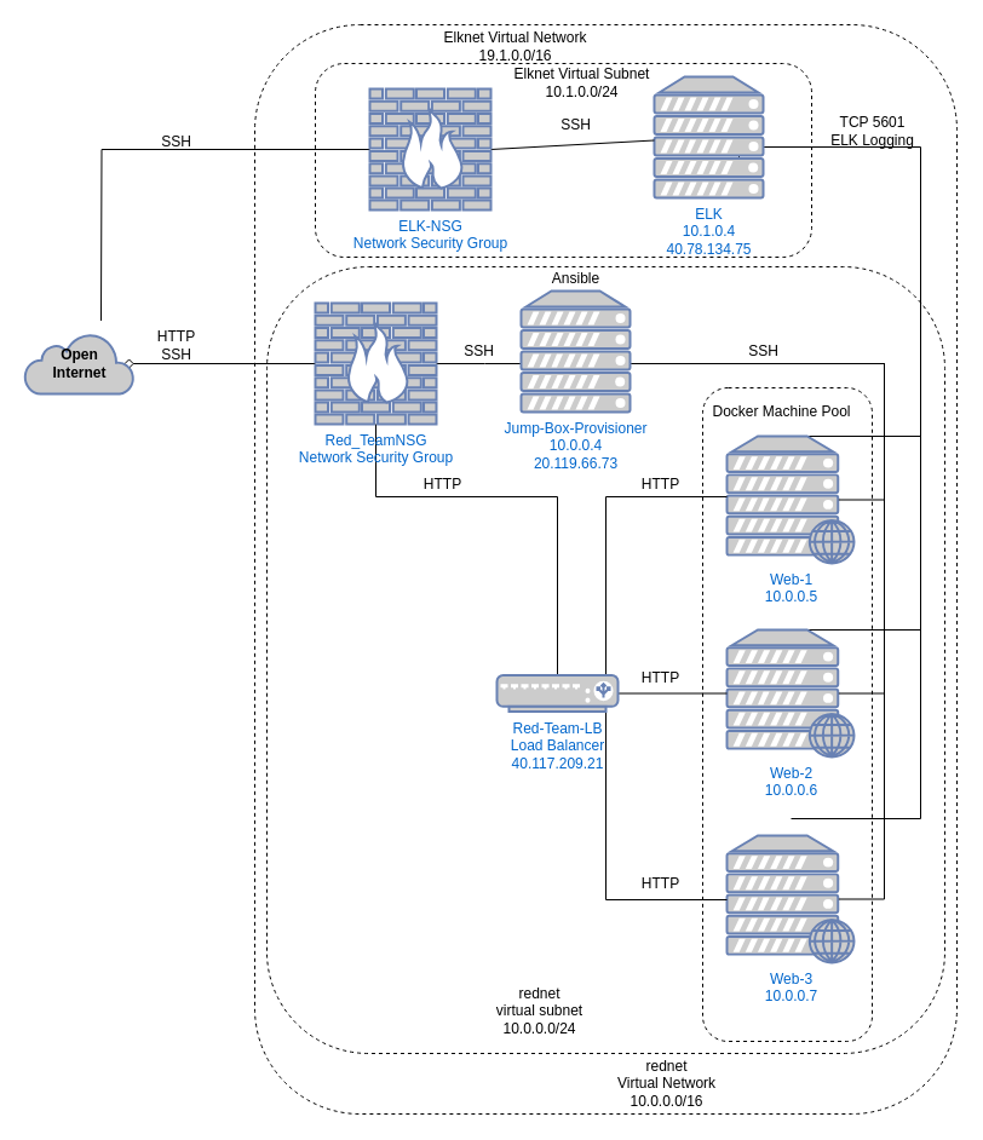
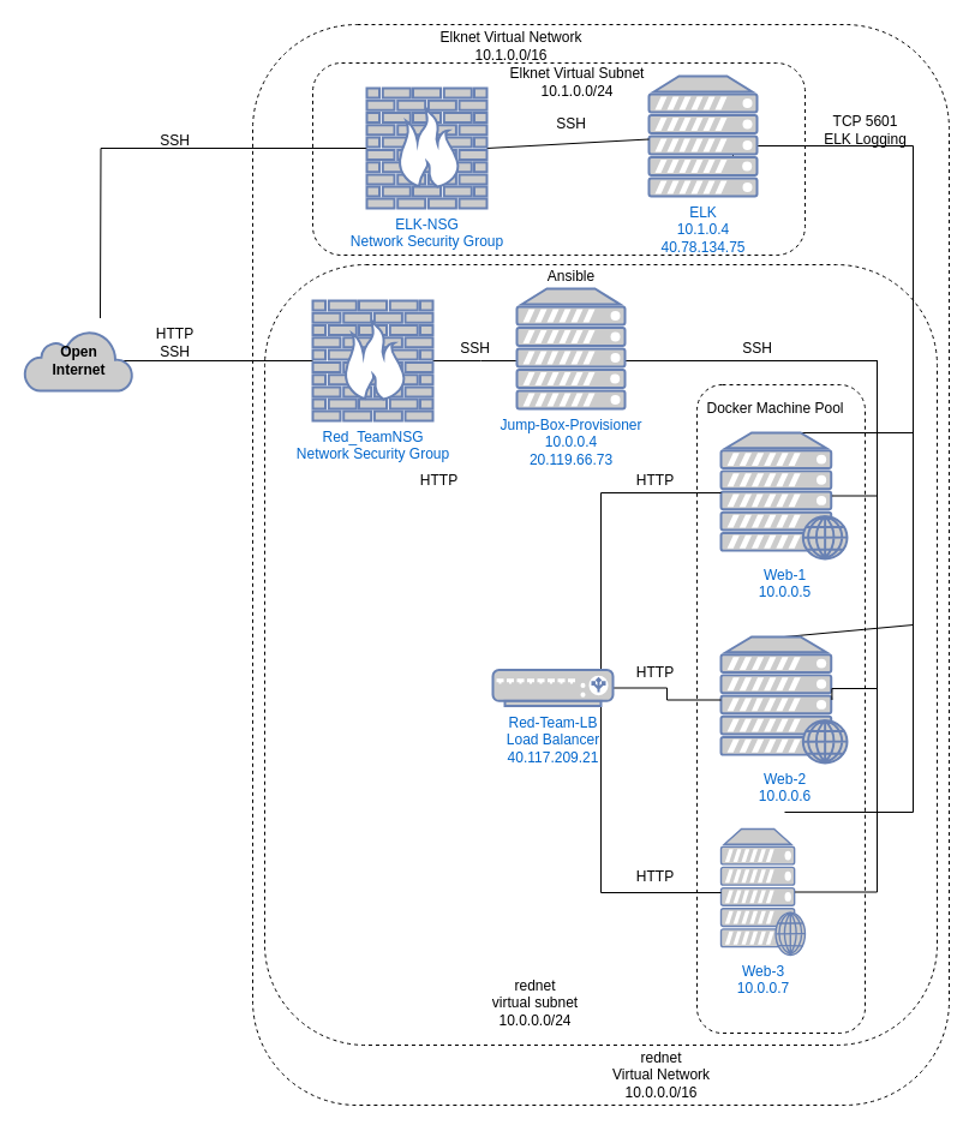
- <mxCell id="43" value="Elknet Virtual Network&lt;br&gt;19.1.0.0/16" style="text;html=1;align=center;verticalAlign=middle;resizable=0;points=[];autosize=1;strokeColor=none;fillColor=none;" vertex="1" parent="1"><mxGeometry x="360" y="23" width="130" height="30" as="geometry" /></mxCell>
+ <mxCell id="43" value="Elknet Virtual Network&lt;br&gt;10.1.0.0/16" style="text;html=1;align=center;verticalAlign=middle;resizable=0;points=[];autosize=1;strokeColor=none;fillColor=none;" vertex="1" parent="1"><mxGeometry x="360" y="23" width="130" height="30" as="geometry" /></mxCell>
- <mxCell id="24" style="edgeStyle=orthogonalEdgeStyle;rounded=0;orthogonalLoop=1;jettySize=auto;html=1;exitX=0;exitY=0.5;exitDx=0;exitDy=0;exitPerimeter=0;entryX=0.91;entryY=0.5;entryDx=0;entryDy=0;entryPerimeter=0;fontColor=#000000;endArrow=diamond;endFill=0;" parent="1" source="25" target="30" edge="1"><mxGeometry relative="1" as="geometry" /></mxCell>
+ <mxCell id="24" style="edgeStyle=orthogonalEdgeStyle;rounded=0;orthogonalLoop=1;jettySize=auto;html=1;exitX=0;exitY=0.5;exitDx=0;exitDy=0;exitPerimeter=0;entryX=0.91;entryY=0.5;entryDx=0;entryDy=0;entryPerimeter=0;fontColor=#000000;endArrow=none;endFill=0;" parent="1" source="25" target="30" edge="1"><mxGeometry relative="1" as="geometry" /></mxCell>
- <mxCell id="13" style="edgeStyle=orthogonalEdgeStyle;rounded=0;orthogonalLoop=1;jettySize=auto;html=1;exitX=0.5;exitY=0;exitDx=0;exitDy=0;exitPerimeter=0;entryX=0.5;entryY=1;entryDx=0;entryDy=0;entryPerimeter=0;endArrow=none;endFill=0;" parent="1" source="14" target="25" edge="1"><mxGeometry relative="1" as="geometry"><Array as="points"><mxPoint x="460" y="410" /><mxPoint x="310" y="410" /></Array></mxGeometry></mxCell>
- <mxCell id="7" value="Web-2&lt;br&gt;10.0.0.6" style="fontColor=#0066CC;verticalAlign=top;verticalLabelPosition=bottom;labelPosition=center;align=center;html=1;outlineConnect=0;fillColor=#CCCCCC;strokeColor=#6881B3;gradientColor=none;gradientDirection=north;strokeWidth=2;shape=mxgraph.networks.web_server;" parent="1" vertex="1"><mxGeometry x="600" y="520" width="105" height="105" as="geometry" /></mxCell>
+ <mxCell id="7" value="Web-2&lt;br&gt;10.0.0.6" style="fontColor=#0066CC;verticalAlign=top;verticalLabelPosition=bottom;labelPosition=center;align=center;html=1;outlineConnect=0;fillColor=#CCCCCC;strokeColor=#6881B3;gradientColor=none;gradientDirection=north;strokeWidth=2;shape=mxgraph.networks.web_server;" parent="1" vertex="1"><mxGeometry x="600" y="530" width="105" height="105" as="geometry" /></mxCell>
- <mxCell id="5" value="Web-3&lt;br&gt;10.0.0.7" style="fontColor=#0066CC;verticalAlign=top;verticalLabelPosition=bottom;labelPosition=center;align=center;html=1;outlineConnect=0;fillColor=#CCCCCC;strokeColor=#6881B3;gradientColor=none;gradientDirection=north;strokeWidth=2;shape=mxgraph.networks.web_server;" parent="1" vertex="1"><mxGeometry x="600" y="690" width="105" height="105" as="geometry" /></mxCell>
+ <mxCell id="5" value="Web-3&lt;br&gt;10.0.0.7" style="fontColor=#0066CC;verticalAlign=top;verticalLabelPosition=bottom;labelPosition=center;align=center;html=1;outlineConnect=0;fillColor=#CCCCCC;strokeColor=#6881B3;gradientColor=none;gradientDirection=north;strokeWidth=2;shape=mxgraph.networks.web_server;" parent="1" vertex="1"><mxGeometry x="600" y="690" width="70" height="105" as="geometry" /></mxCell>
